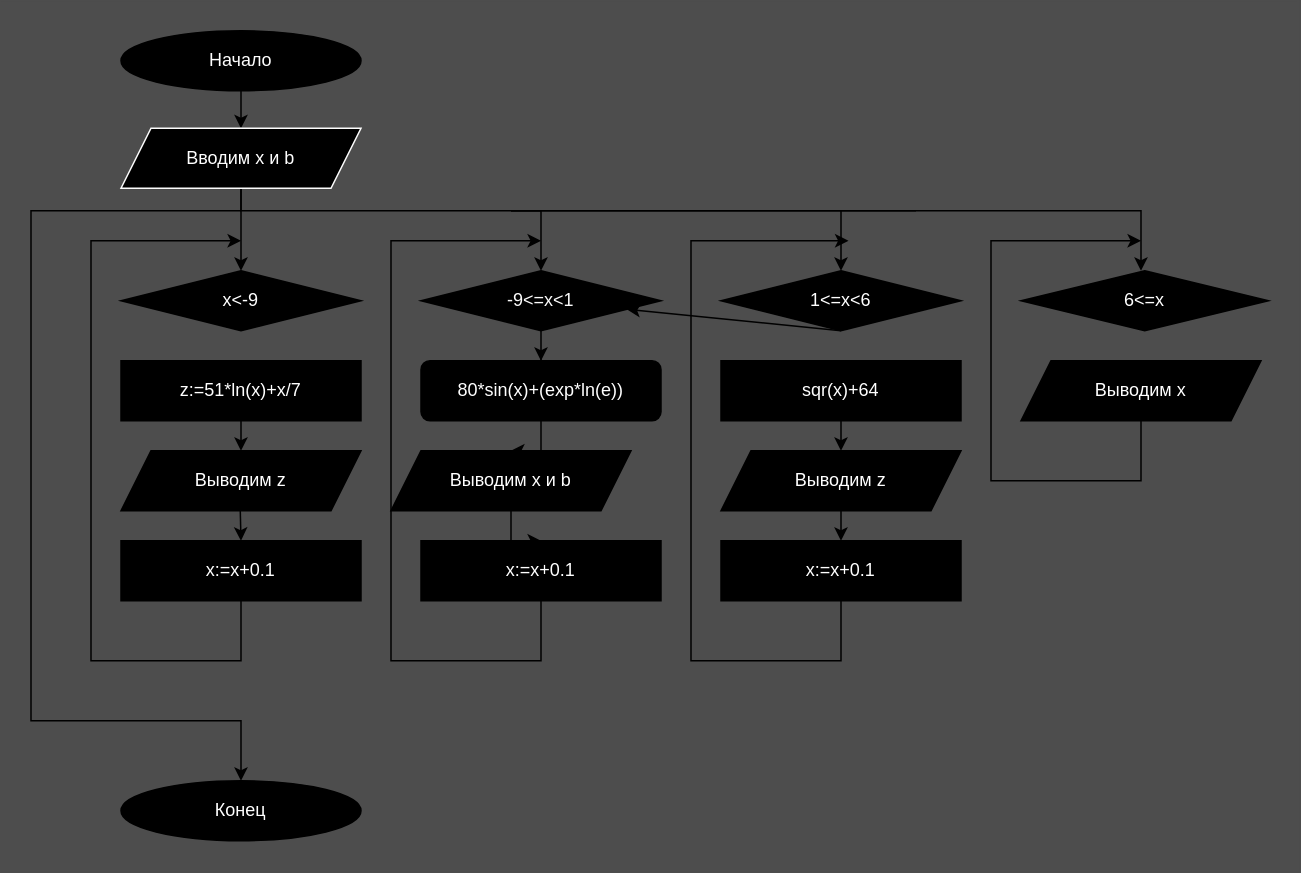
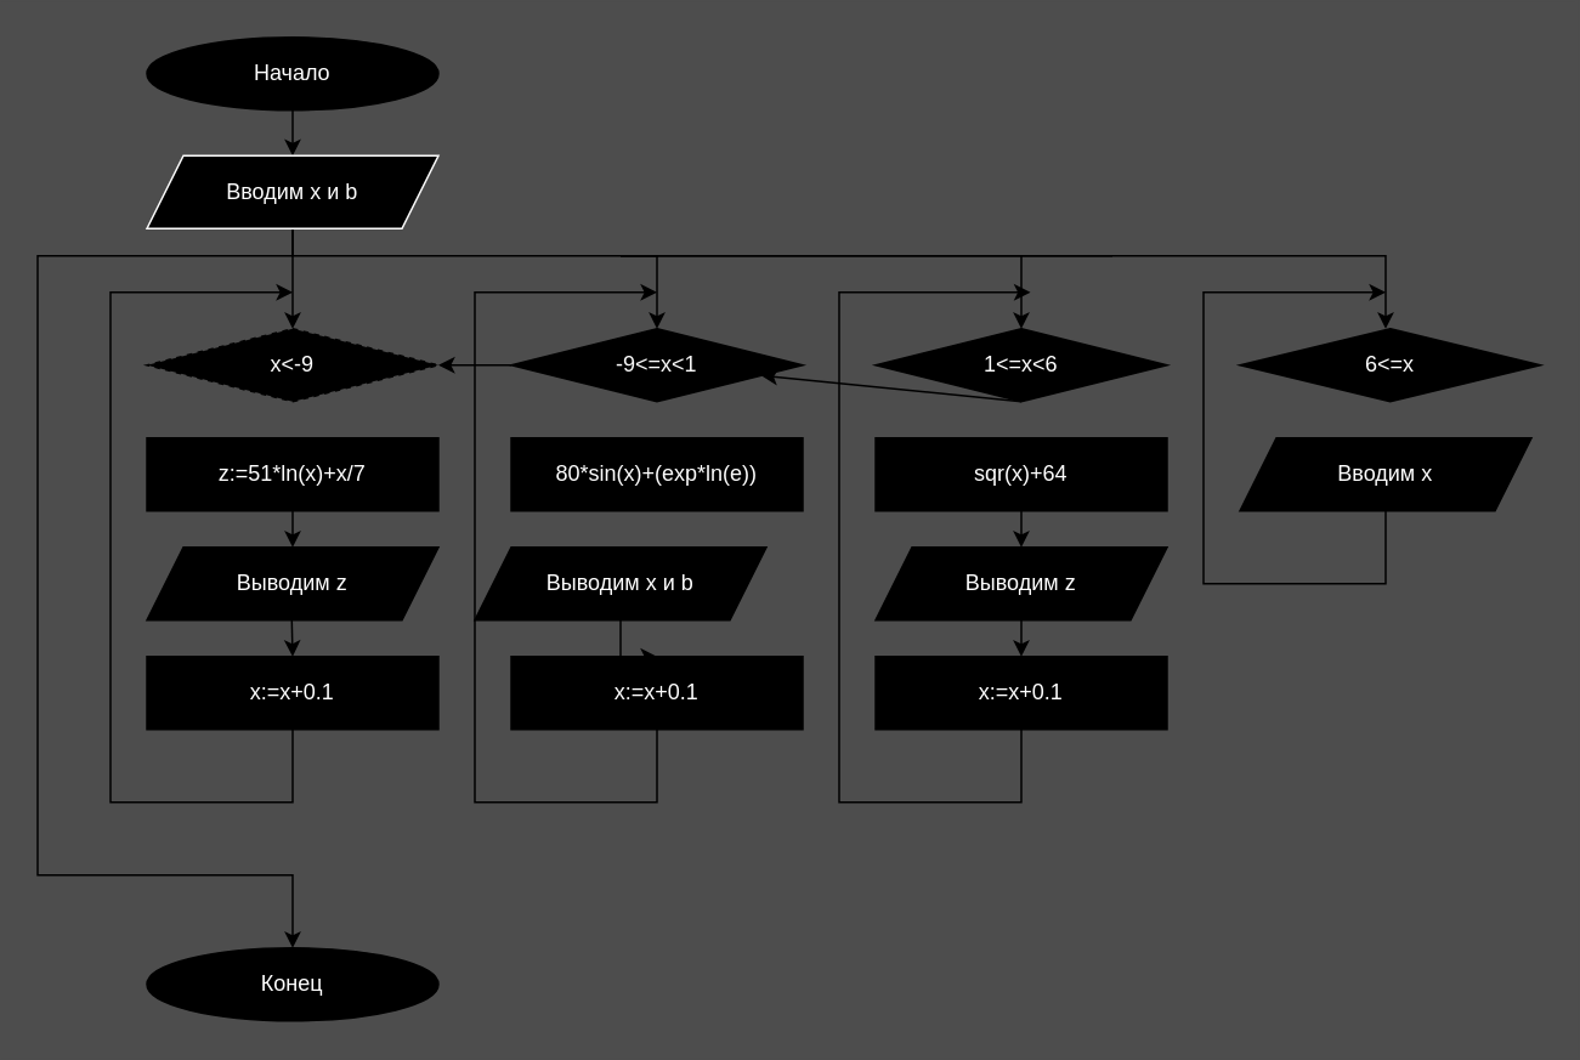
- <mxCell id="4" value="x&amp;lt;-9" style="rhombus;whiteSpace=wrap;html=1;fillColor=#000000;fontColor=#FFFFFF;" parent="1" vertex="1"><mxGeometry x="80" y="180" width="160" height="40" as="geometry" /></mxCell>
+ <mxCell id="4" value="x&amp;lt;-9" style="rhombus;whiteSpace=wrap;html=1;fillColor=#000000;fontColor=#FFFFFF;dashed=1;" parent="1" vertex="1"><mxGeometry x="80" y="180" width="160" height="40" as="geometry" /></mxCell>
- <mxCell id="13" value="" style="edgeStyle=orthogonalEdgeStyle;rounded=0;orthogonalLoop=1;jettySize=auto;html=1;entryX=0.5;entryY=0;entryDx=0;entryDy=0;" parent="1" source="14" target="16" edge="1"><mxGeometry relative="1" as="geometry" /></mxCell>
+ <mxCell id="13" value="" style="edgeStyle=orthogonalEdgeStyle;rounded=0;orthogonalLoop=1;jettySize=auto;html=1;" parent="1" source="14" target="4" edge="1"><mxGeometry relative="1" as="geometry" /></mxCell>
- <mxCell id="16" value="80*sin(x)+(exp*ln(e))" style="whiteSpace=wrap;html=1;fillColor=#000000;fontColor=#FFFFFF;rounded=1;" parent="1" vertex="1"><mxGeometry x="280" y="240" width="160" height="40" as="geometry" /></mxCell>
+ <mxCell id="16" value="80*sin(x)+(exp*ln(e))" style="rounded=0;whiteSpace=wrap;html=1;fillColor=#000000;fontColor=#FFFFFF;" parent="1" vertex="1"><mxGeometry x="280" y="240" width="160" height="40" as="geometry" /></mxCell>
- <mxCell id="34" value="Выводим x" style="shape=parallelogram;perimeter=parallelogramPerimeter;whiteSpace=wrap;html=1;fixedSize=1;fontColor=#FFFFFF;fillColor=#000000;" vertex="1" parent="1"><mxGeometry x="680" y="240" width="160" height="40" as="geometry" /></mxCell>
+ <mxCell id="34" value="Вводим x" style="shape=parallelogram;perimeter=parallelogramPerimeter;whiteSpace=wrap;html=1;fixedSize=1;fontColor=#FFFFFF;fillColor=#000000;" vertex="1" parent="1"><mxGeometry x="680" y="240" width="160" height="40" as="geometry" /></mxCell>
- <mxCell id="15" value="" style="edgeStyle=orthogonalEdgeStyle;rounded=0;orthogonalLoop=1;jettySize=auto;html=1;entryX=0.5;entryY=0;entryDx=0;entryDy=0;exitX=0.5;exitY=1;exitDx=0;exitDy=0;" parent="1" source="16" target="32" edge="1"><mxGeometry relative="1" as="geometry"><mxPoint x="580" y="300" as="targetPoint" /><Array as="points"><mxPoint x="360" y="285" /><mxPoint x="360" y="285" /></Array></mxGeometry></mxCell>
